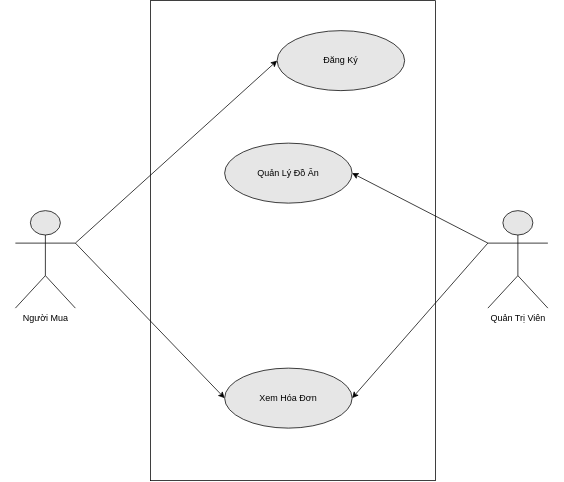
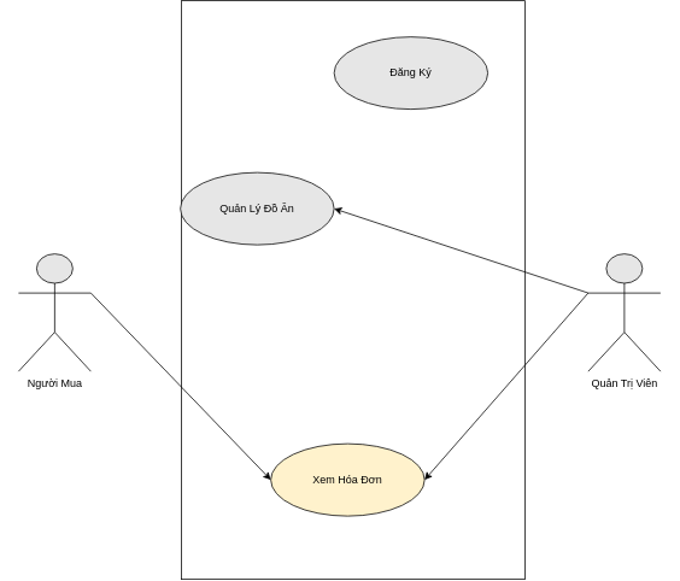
- <mxCell id="7" value="" style="endArrow=classic;html=1;rounded=0;exitX=1;exitY=0.333;exitDx=0;exitDy=0;exitPerimeter=0;entryX=0;entryY=0.5;entryDx=0;entryDy=0;" parent="1" source="3" target="5" edge="1"><mxGeometry width="50" height="50" relative="1" as="geometry"><mxPoint x="360" y="240" as="sourcePoint" /><mxPoint x="410" y="190" as="targetPoint" /></mxGeometry></mxCell>
- <mxCell id="6" value="Quản Lý Đồ Ăn" style="ellipse;whiteSpace=wrap;html=1;strokeColor=default;fillColor=#E6E6E6;" parent="1" vertex="1"><mxGeometry x="299" y="170" width="170" height="80" as="geometry" /></mxCell>
+ <mxCell id="6" value="Quản Lý Đồ Ăn" style="ellipse;whiteSpace=wrap;html=1;strokeColor=default;fillColor=#E6E6E6;" parent="1" vertex="1"><mxGeometry x="199" y="170" width="170" height="80" as="geometry" /></mxCell>
- <mxCell id="9" value="Xem Hóa Đơn" style="ellipse;whiteSpace=wrap;html=1;strokeColor=default;fillColor=#E6E6E6;" vertex="1" parent="1"><mxGeometry x="299" y="470" width="170" height="80" as="geometry" /></mxCell>
+ <mxCell id="9" value="Xem Hóa Đơn" style="ellipse;whiteSpace=wrap;html=1;strokeColor=default;fillColor=#fff2cc;" vertex="1" parent="1"><mxGeometry x="299" y="470" width="170" height="80" as="geometry" /></mxCell>
